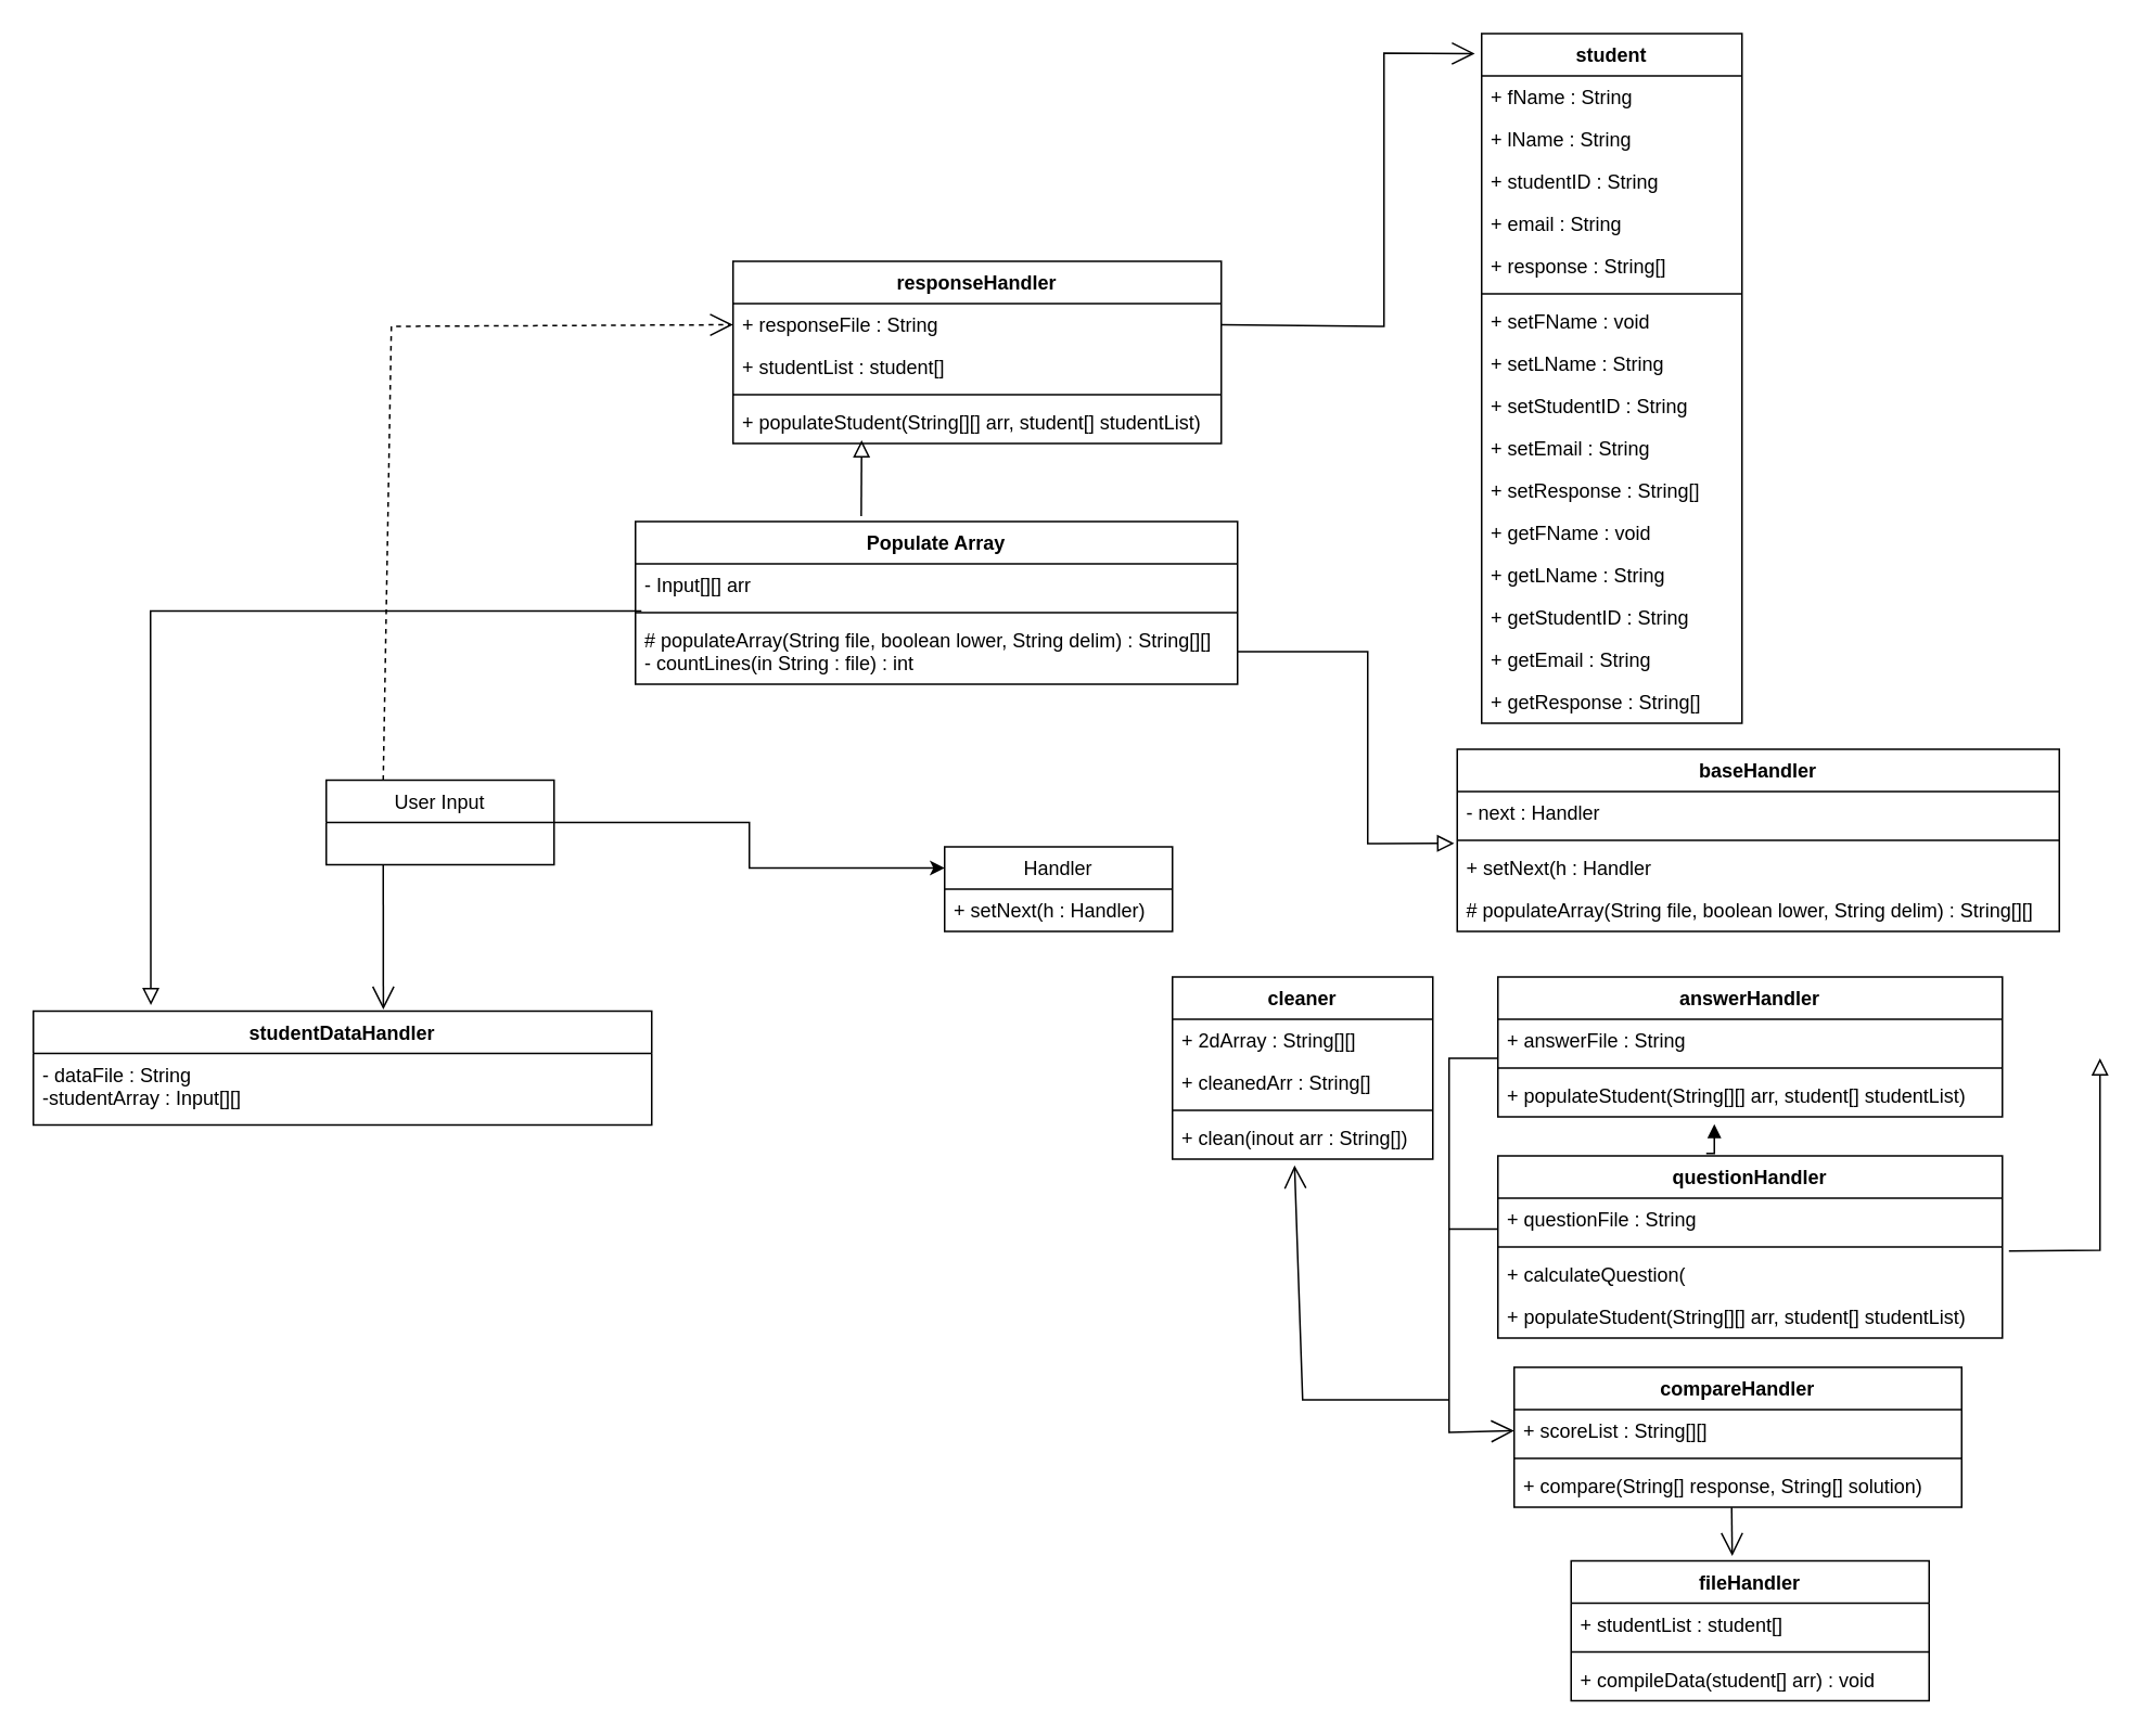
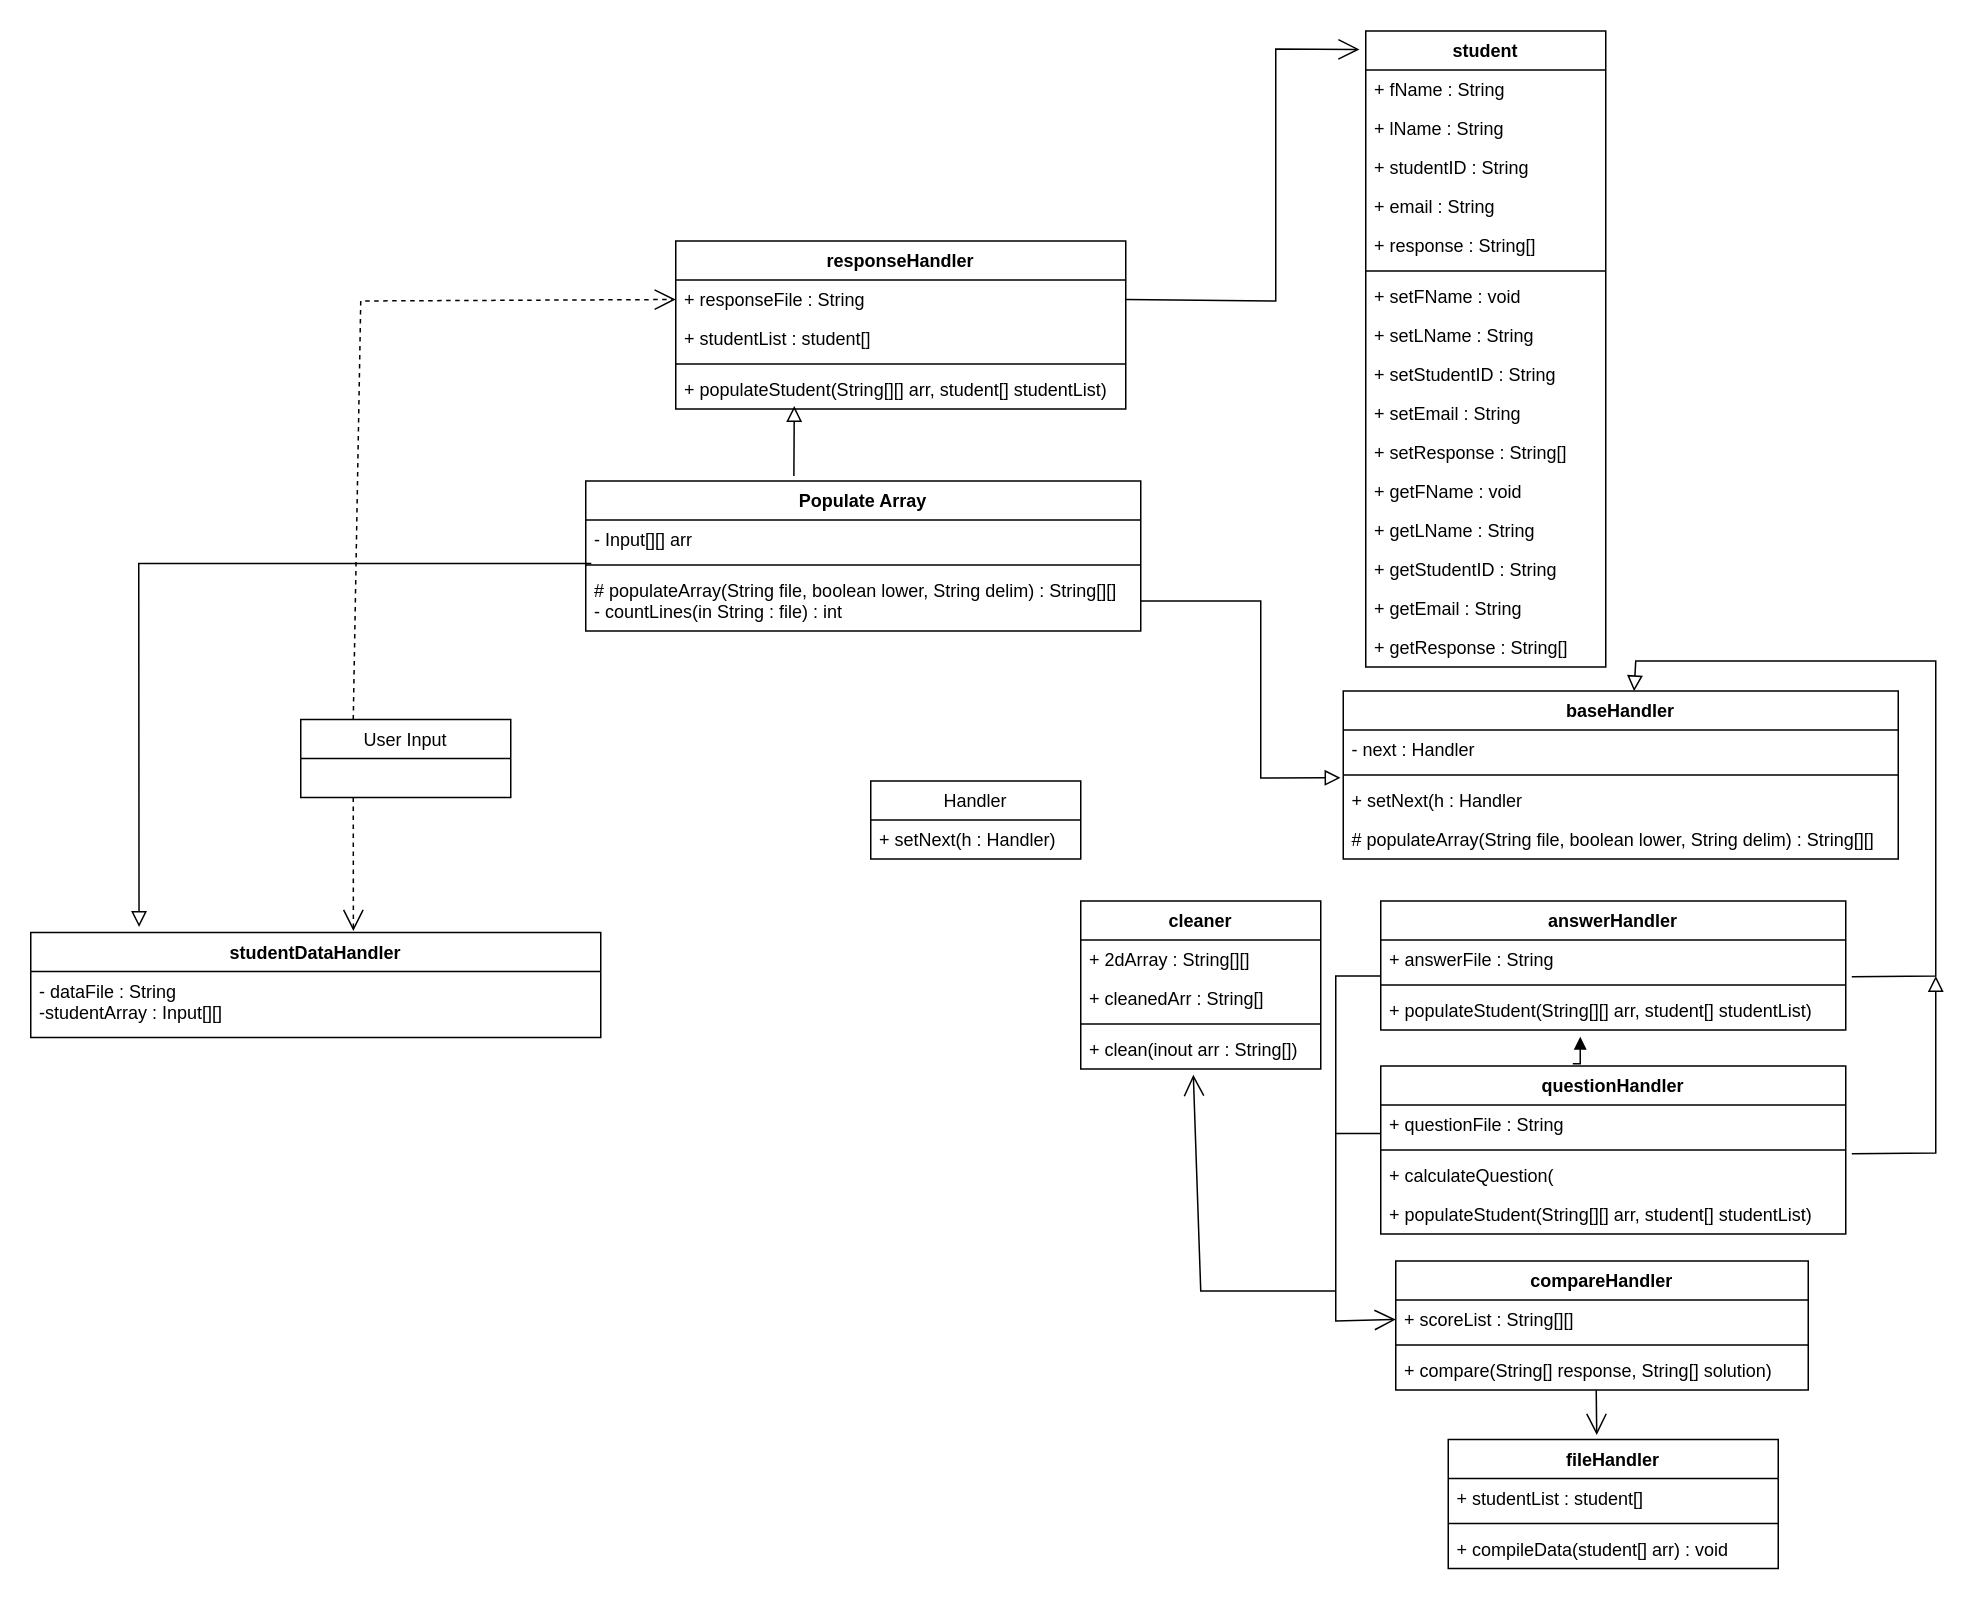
+ <mxCell id="57" value="" style="endArrow=block;html=1;rounded=0;align=center;verticalAlign=bottom;endFill=0;labelBackgroundColor=none;endSize=8;entryX=0.524;entryY=0.001;entryDx=0;entryDy=0;entryPerimeter=0;exitX=1.013;exitY=0.942;exitDx=0;exitDy=0;exitPerimeter=0;" parent="1" source="17" target="6" edge="1"><mxGeometry relative="1" as="geometry"><mxPoint x="1290" y="720" as="sourcePoint" /><mxPoint x="1090" y="440" as="targetPoint" /><Array as="points"><mxPoint x="1290" y="650" /><mxPoint x="1290" y="440" /><mxPoint x="1090" y="440" /></Array></mxGeometry></mxCell>
- <mxCell id="2" style="edgeStyle=orthogonalEdgeStyle;rounded=0;orthogonalLoop=1;jettySize=auto;html=1;exitX=1;exitY=0.5;exitDx=0;exitDy=0;entryX=0;entryY=0.25;entryDx=0;entryDy=0;" parent="1" source="3" target="4" edge="1"><mxGeometry relative="1" as="geometry" /></mxCell>
- <mxCell id="68" value="" style="endArrow=open;endFill=1;endSize=12;html=1;rounded=0;exitX=0.25;exitY=1;exitDx=0;exitDy=0;entryX=0.566;entryY=-0.014;entryDx=0;entryDy=0;entryPerimeter=0;" parent="1" source="3" target="38" edge="1"><mxGeometry width="160" relative="1" as="geometry"><mxPoint x="250" y="540" as="sourcePoint" /><mxPoint x="780" y="730" as="targetPoint" /></mxGeometry></mxCell>
+ <mxCell id="68" value="" style="endArrow=open;endFill=1;endSize=12;html=1;rounded=0;exitX=0.25;exitY=1;exitDx=0;exitDy=0;entryX=0.566;entryY=-0.014;entryDx=0;entryDy=0;entryPerimeter=0;dashed=1;" parent="1" source="3" target="38" edge="1"><mxGeometry width="160" relative="1" as="geometry"><mxPoint x="250" y="540" as="sourcePoint" /><mxPoint x="780" y="730" as="targetPoint" /></mxGeometry></mxCell>
